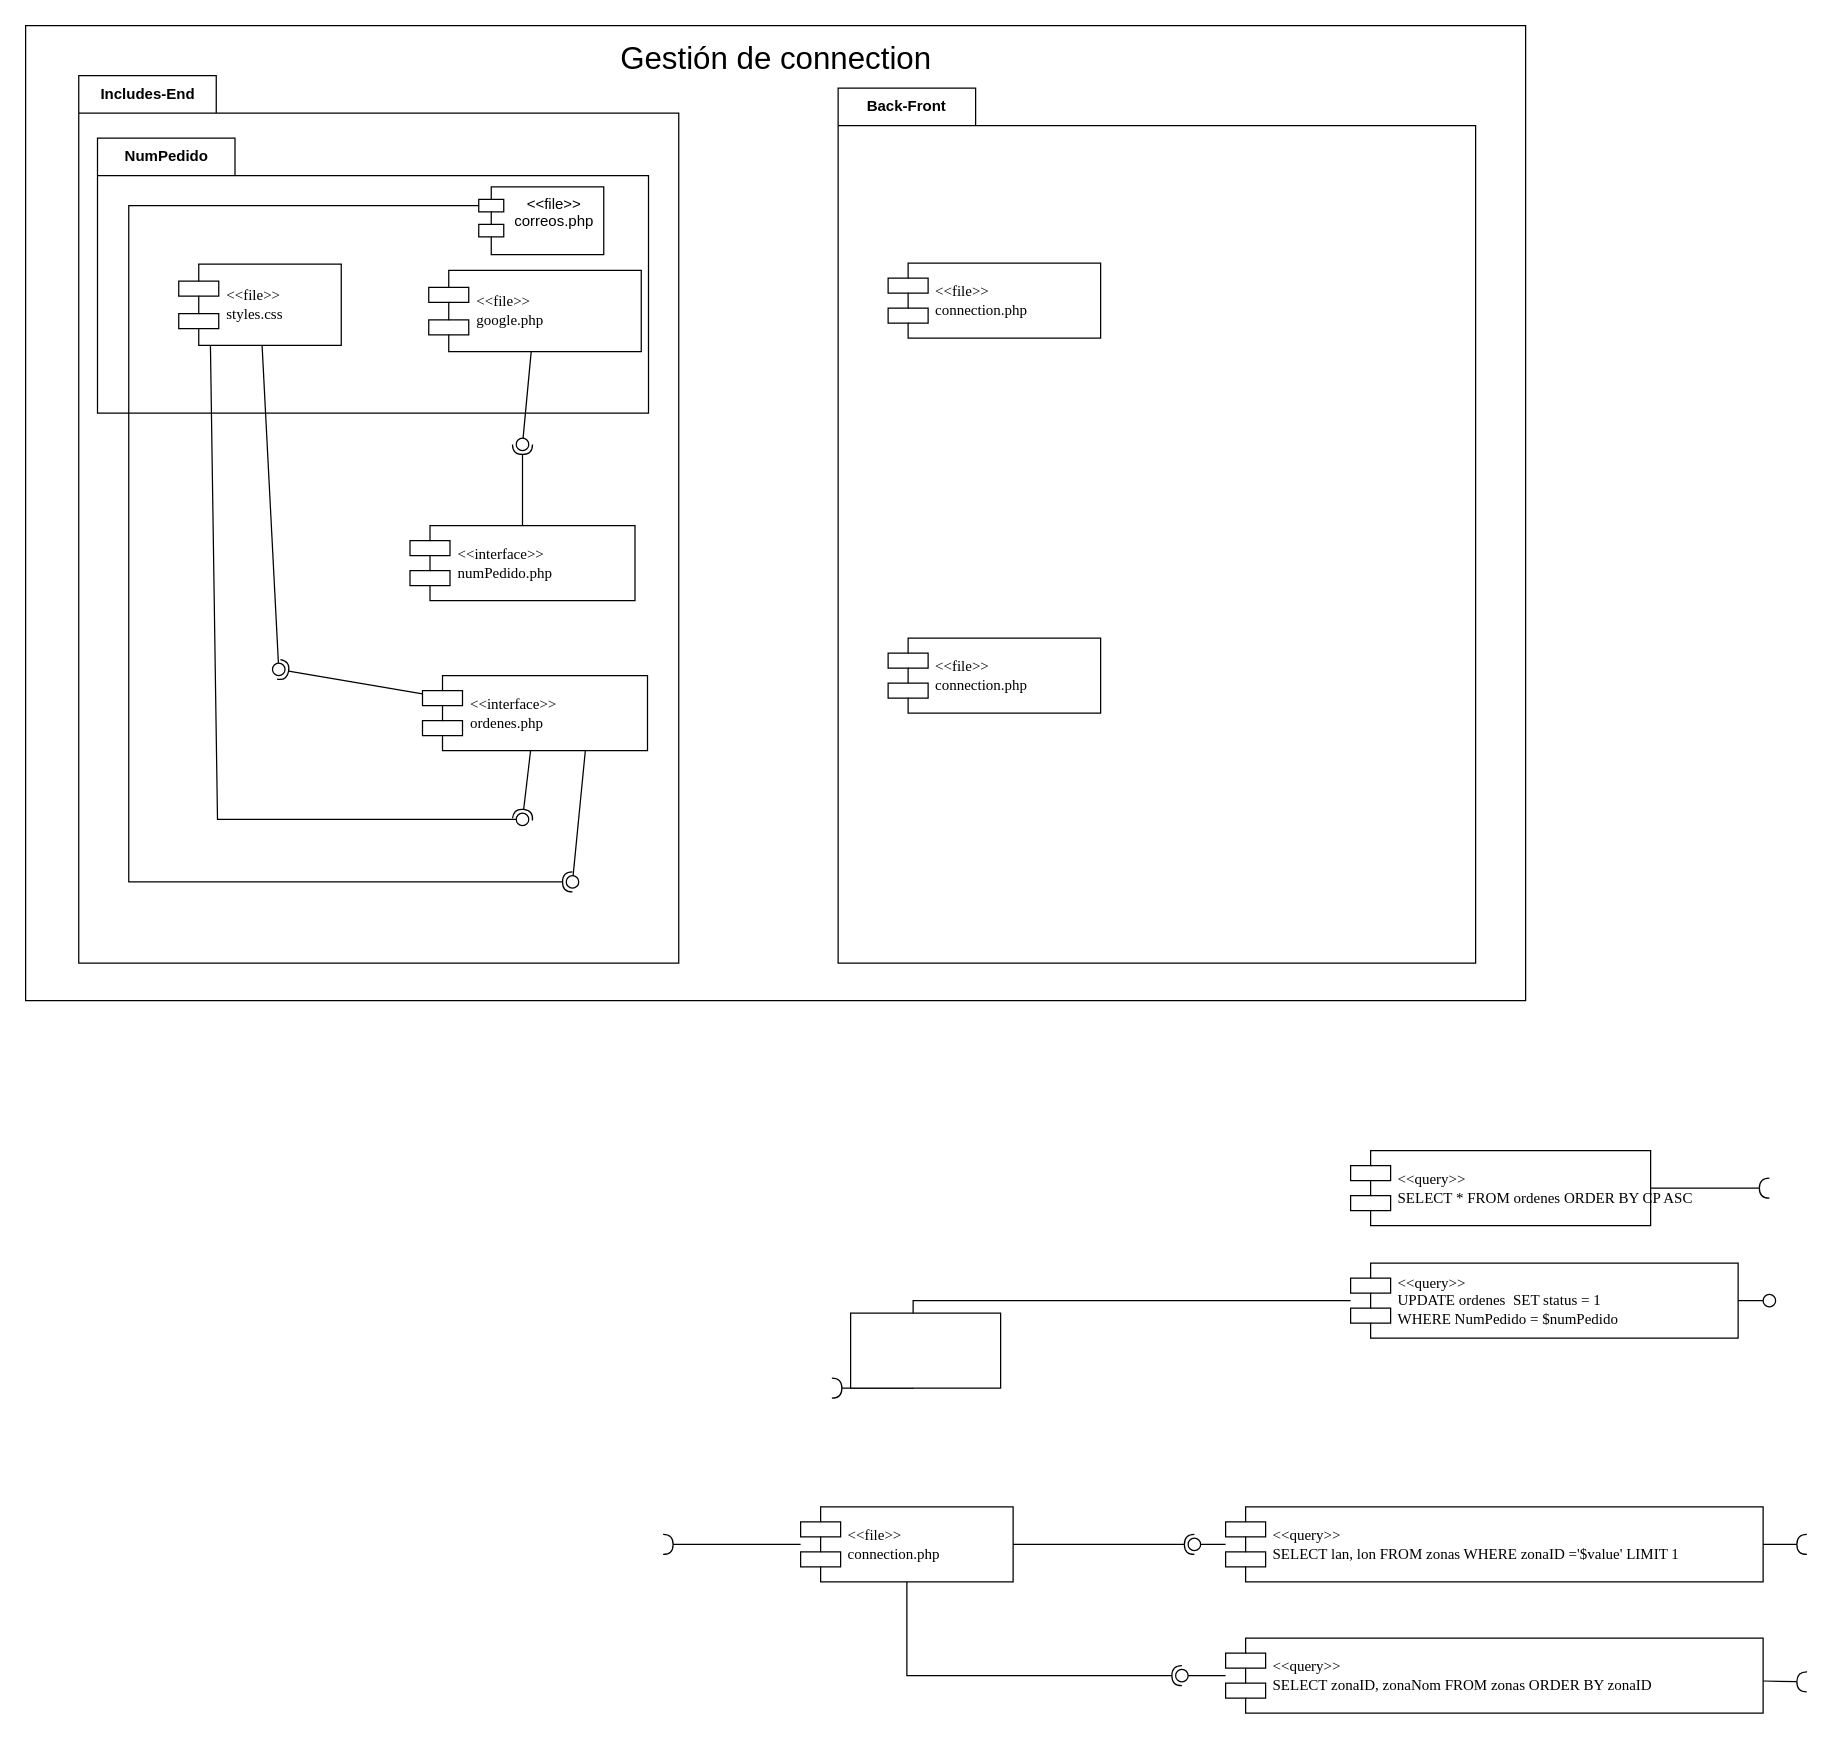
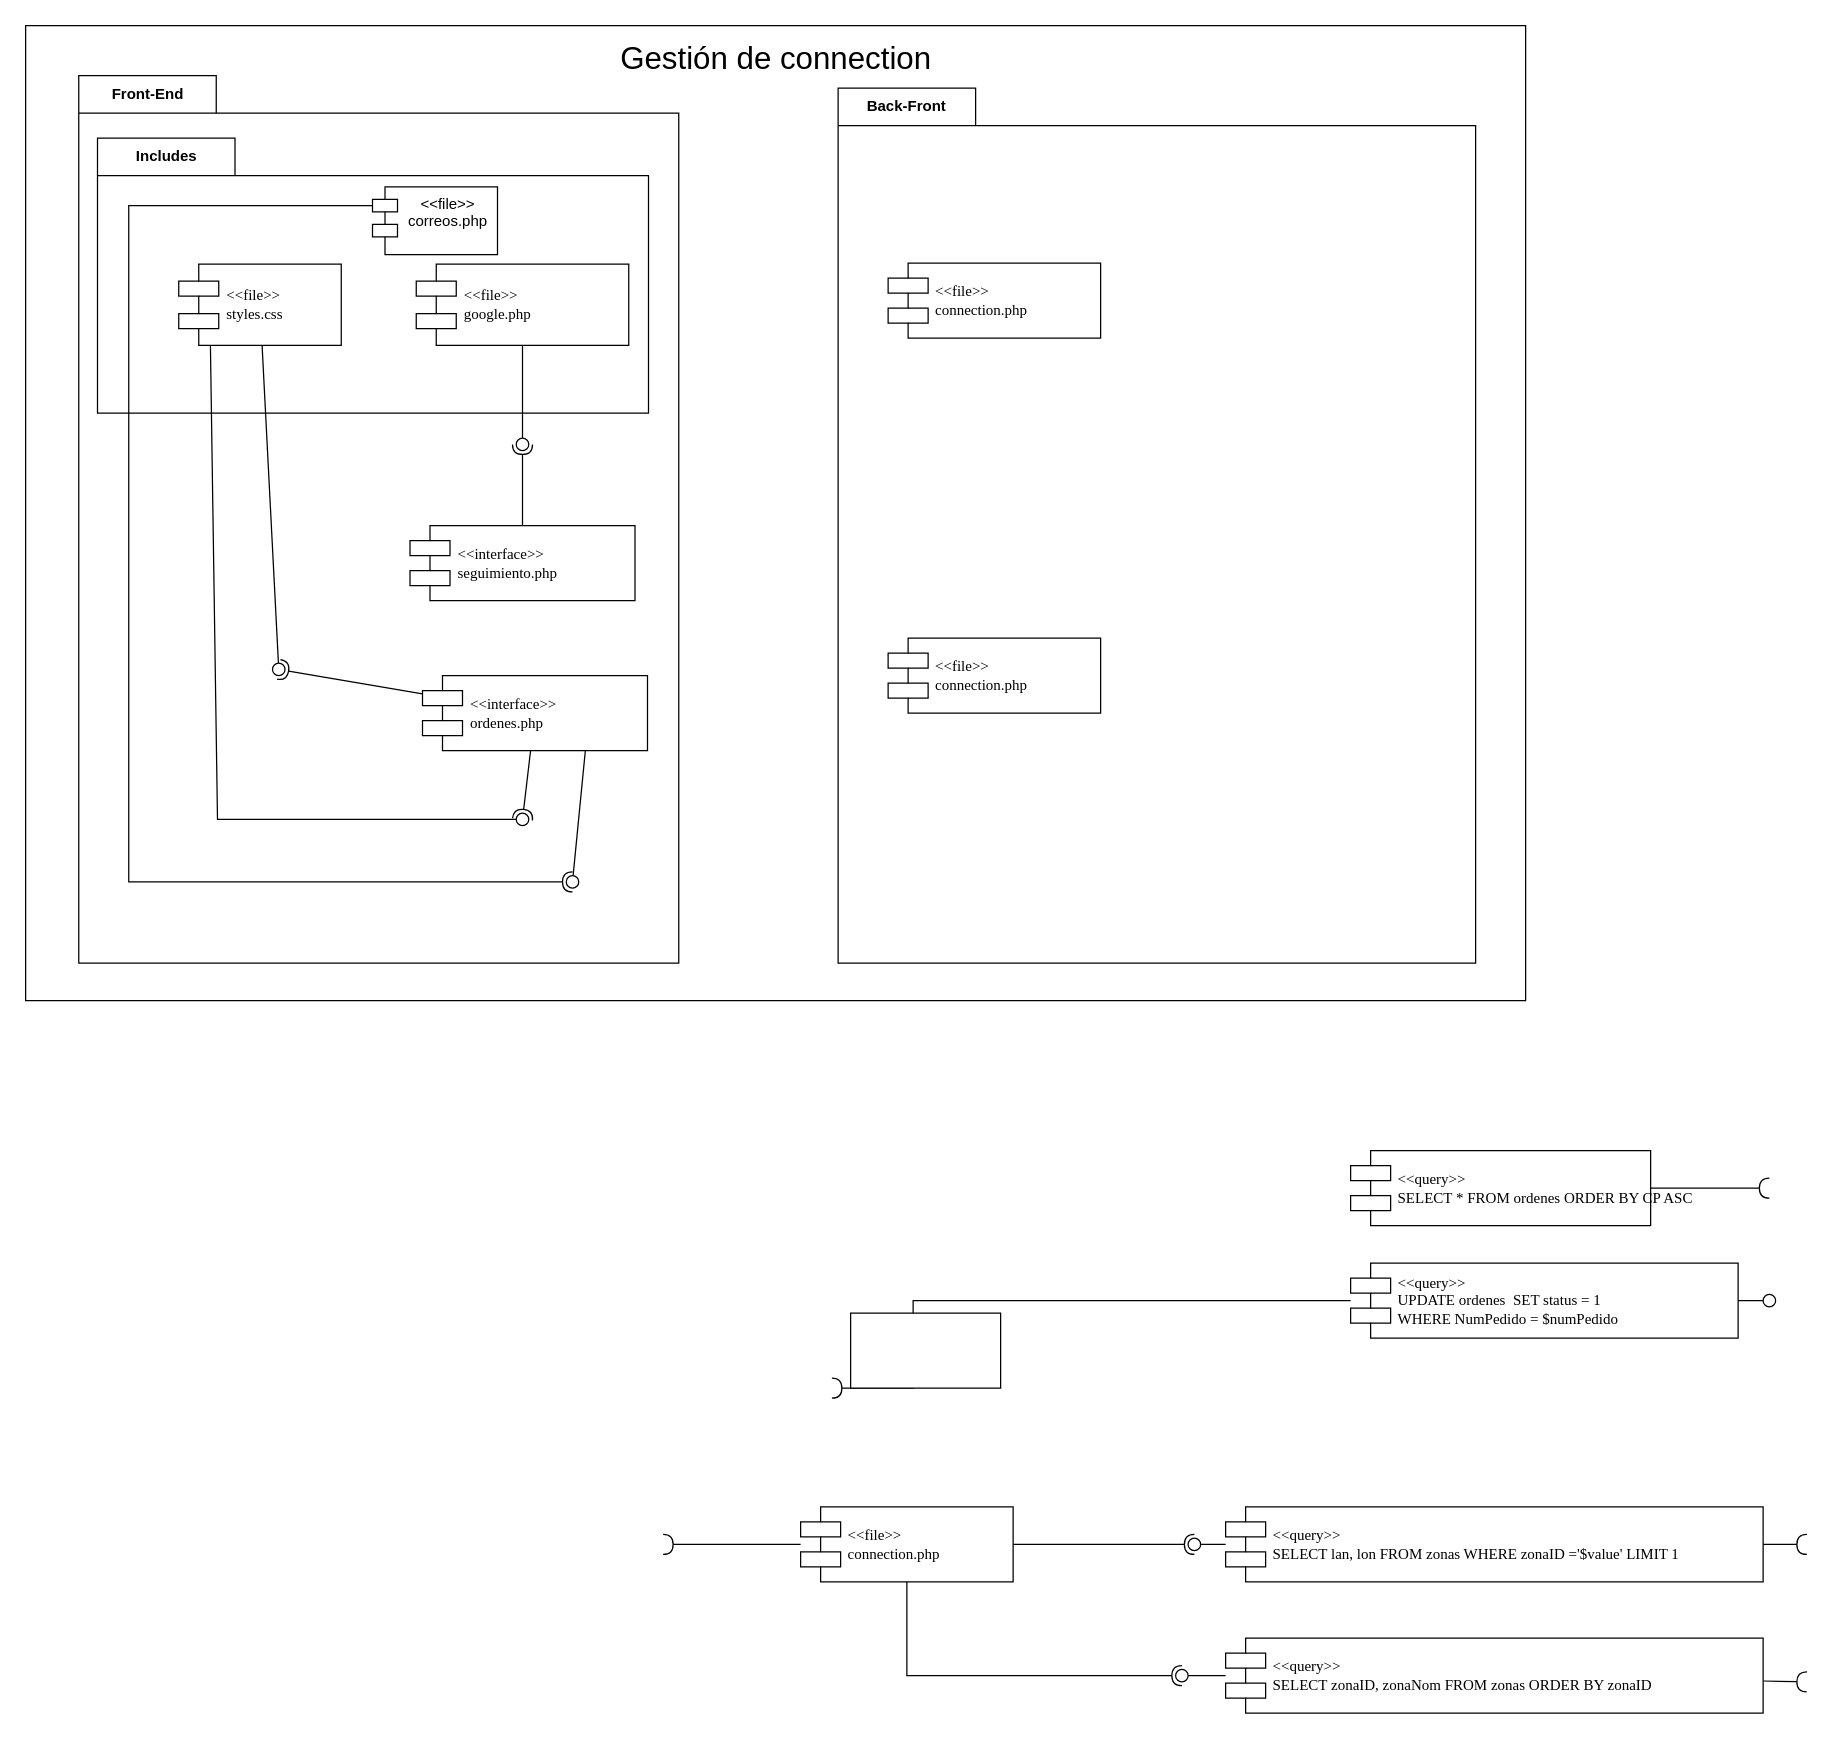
- <mxCell id="36" value="Includes-End" style="shape=folder;fontStyle=1;tabWidth=110;tabHeight=30;tabPosition=left;html=1;boundedLbl=1;labelInHeader=1;container=0;collapsible=0;whiteSpace=wrap;movable=1;resizable=1;rotatable=1;deletable=1;editable=1;locked=0;connectable=1;" vertex="1" parent="1"><mxGeometry x="62.5" y="60" width="480" height="710" as="geometry" /></mxCell>
+ <mxCell id="36" value="Front-End" style="shape=folder;fontStyle=1;tabWidth=110;tabHeight=30;tabPosition=left;html=1;boundedLbl=1;labelInHeader=1;container=0;collapsible=0;whiteSpace=wrap;movable=1;resizable=1;rotatable=1;deletable=1;editable=1;locked=0;connectable=1;" vertex="1" parent="1"><mxGeometry x="62.5" y="60" width="480" height="710" as="geometry" /></mxCell>
- <mxCell id="37" value="NumPedido" style="shape=folder;fontStyle=1;tabWidth=110;tabHeight=30;tabPosition=left;html=1;boundedLbl=1;labelInHeader=1;container=0;collapsible=0;whiteSpace=wrap;movable=1;resizable=1;rotatable=1;deletable=1;editable=1;locked=0;connectable=1;" vertex="1" parent="1"><mxGeometry x="77.5" y="110" width="440.8" height="220" as="geometry" /></mxCell>
+ <mxCell id="37" value="Includes" style="shape=folder;fontStyle=1;tabWidth=110;tabHeight=30;tabPosition=left;html=1;boundedLbl=1;labelInHeader=1;container=0;collapsible=0;whiteSpace=wrap;movable=1;resizable=1;rotatable=1;deletable=1;editable=1;locked=0;connectable=1;" vertex="1" parent="1"><mxGeometry x="77.5" y="110" width="440.8" height="220" as="geometry" /></mxCell>
- <mxCell id="52" value="&amp;lt;&amp;lt;file&amp;gt;&amp;gt;&lt;br&gt;correos.php" style="shape=module;align=left;spacingLeft=20;align=center;verticalAlign=top;whiteSpace=wrap;html=1;movable=1;resizable=1;rotatable=1;deletable=1;editable=1;locked=0;connectable=1;" vertex="1" parent="1"><mxGeometry x="382.5" y="148.998" width="100" height="54.182" as="geometry" /></mxCell>
+ <mxCell id="52" value="&amp;lt;&amp;lt;file&amp;gt;&amp;gt;&lt;br&gt;correos.php" style="shape=module;align=left;spacingLeft=20;align=center;verticalAlign=top;whiteSpace=wrap;html=1;movable=1;resizable=1;rotatable=1;deletable=1;editable=1;locked=0;connectable=1;" vertex="1" parent="1"><mxGeometry x="297.5" y="148.998" width="100" height="54.182" as="geometry" /></mxCell>
- <mxCell id="59" value="&amp;lt;&amp;lt;file&amp;gt;&amp;gt;&lt;br&gt;google.php" style="shape=component;align=left;spacingLeft=36;rounded=0;shadow=0;comic=0;labelBackgroundColor=none;strokeWidth=1;fontFamily=Verdana;fontSize=12;html=1;movable=1;resizable=1;rotatable=1;deletable=1;editable=1;locked=0;connectable=1;" vertex="1" parent="1"><mxGeometry x="342.5" y="215.8" width="170" height="65.018" as="geometry" /></mxCell>
+ <mxCell id="59" value="&amp;lt;&amp;lt;file&amp;gt;&amp;gt;&lt;br&gt;google.php" style="shape=component;align=left;spacingLeft=36;rounded=0;shadow=0;comic=0;labelBackgroundColor=none;strokeWidth=1;fontFamily=Verdana;fontSize=12;html=1;movable=1;resizable=1;rotatable=1;deletable=1;editable=1;locked=0;connectable=1;" vertex="1" parent="1"><mxGeometry x="332.5" y="210.8" width="170" height="65.018" as="geometry" /></mxCell>
- <mxCell id="40" value="&amp;lt;&amp;lt;interface&amp;gt;&amp;gt;&lt;br&gt;numPedido.php" style="shape=component;align=left;spacingLeft=36;rounded=0;shadow=0;comic=0;labelBackgroundColor=none;strokeWidth=1;fontFamily=Verdana;fontSize=12;html=1;movable=1;resizable=1;rotatable=1;deletable=1;editable=1;locked=0;connectable=1;" vertex="1" parent="1"><mxGeometry x="327.5" y="420" width="180" height="60" as="geometry" /></mxCell>
+ <mxCell id="40" value="&amp;lt;&amp;lt;interface&amp;gt;&amp;gt;&lt;br&gt;seguimiento.php" style="shape=component;align=left;spacingLeft=36;rounded=0;shadow=0;comic=0;labelBackgroundColor=none;strokeWidth=1;fontFamily=Verdana;fontSize=12;html=1;movable=1;resizable=1;rotatable=1;deletable=1;editable=1;locked=0;connectable=1;" vertex="1" parent="1"><mxGeometry x="327.5" y="420" width="180" height="60" as="geometry" /></mxCell>
